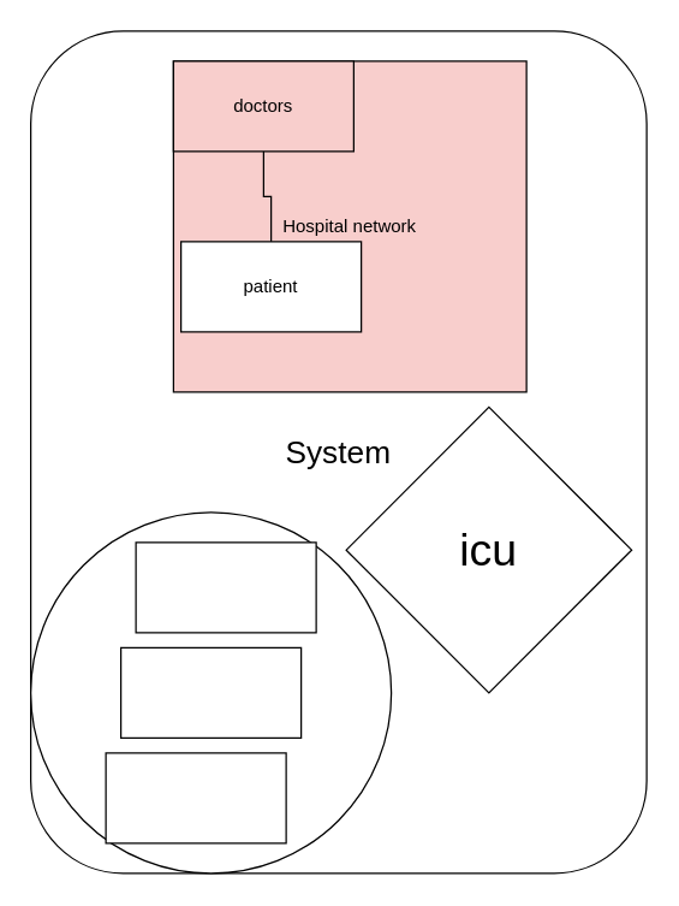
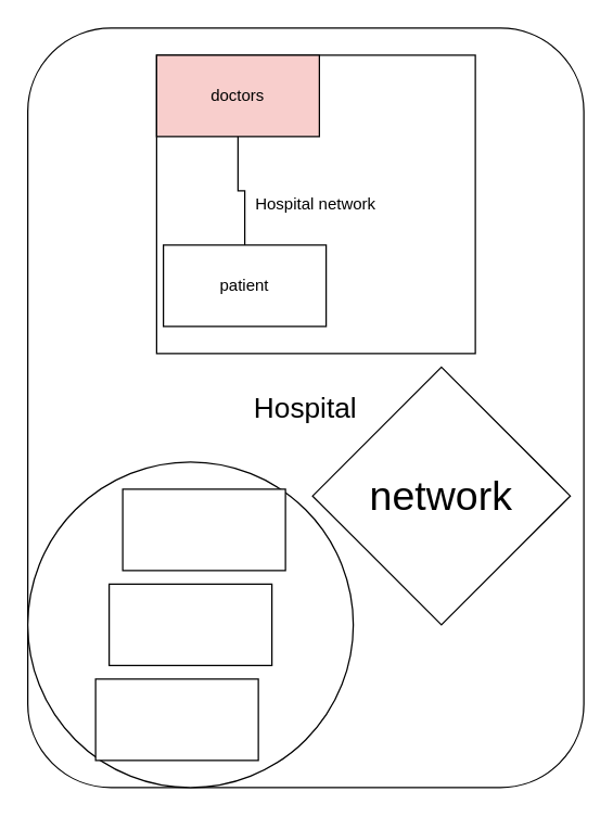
- <mxCell id="3" value="Hospital network" style="rounded=0;whiteSpace=wrap;html=1;fillColor=#f8cecc;" vertex="1" parent="1"><mxGeometry x="115" y="40" width="235" height="220" as="geometry" /></mxCell>
+ <mxCell id="3" value="Hospital network" style="rounded=0;whiteSpace=wrap;html=1;" vertex="1" parent="1"><mxGeometry x="115" y="40" width="235" height="220" as="geometry" /></mxCell>
- <mxCell id="6" value="patient" style="rounded=0;whiteSpace=wrap;html=1;" vertex="1" parent="1"><mxGeometry x="120" y="160" width="120" height="60" as="geometry" /></mxCell>
+ <mxCell id="6" value="patient" style="rounded=0;whiteSpace=wrap;html=1;" vertex="1" parent="1"><mxGeometry x="120" y="180" width="120" height="60" as="geometry" /></mxCell>
- <mxCell id="2" value="&lt;font style=&quot;font-size: 21px&quot;&gt;System&lt;/font&gt;" style="rounded=1;whiteSpace=wrap;html=1;" vertex="1" parent="1"><mxGeometry x="20" y="20" width="410" height="560" as="geometry" /></mxCell>
+ <mxCell id="2" value="&lt;font style=&quot;font-size: 21px&quot;&gt;Hospital&lt;/font&gt;" style="rounded=1;whiteSpace=wrap;html=1;" vertex="1" parent="1"><mxGeometry x="20" y="20" width="410" height="560" as="geometry" /></mxCell>
- <mxCell id="11" value="&lt;font style=&quot;font-size: 30px&quot;&gt;icu&lt;/font&gt;" style="rhombus;whiteSpace=wrap;html=1;" vertex="1" parent="1"><mxGeometry x="230" y="270" width="190" height="190" as="geometry" /></mxCell>
+ <mxCell id="11" value="&lt;font style=&quot;font-size: 30px&quot;&gt;network&lt;/font&gt;" style="rhombus;whiteSpace=wrap;html=1;" vertex="1" parent="1"><mxGeometry x="230" y="270" width="190" height="190" as="geometry" /></mxCell>
